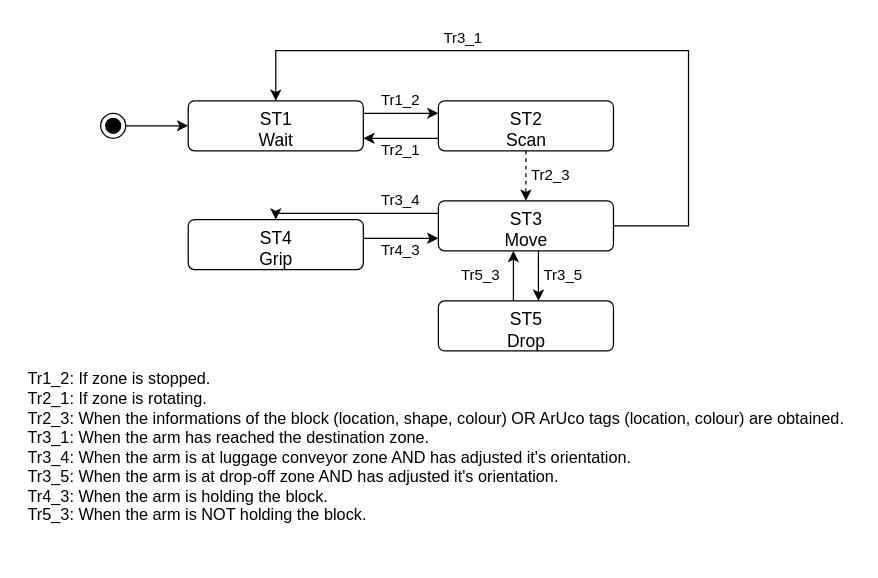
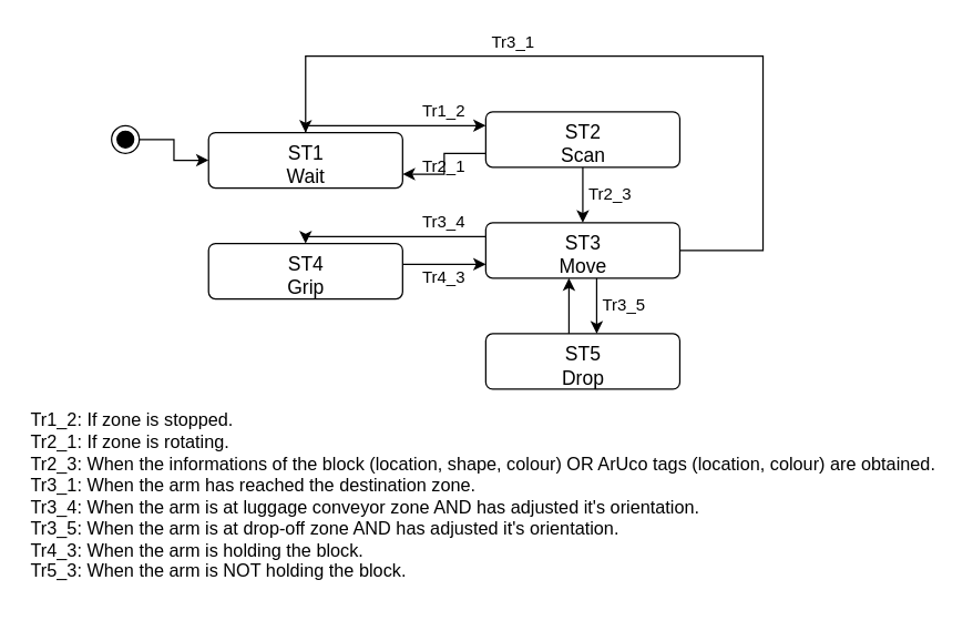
- <mxCell id="5" value="&lt;div style=&quot;font-size: 14px&quot;&gt;&lt;font style=&quot;font-size: 14px&quot;&gt;ST1&lt;/font&gt;&lt;/div&gt;&lt;div style=&quot;font-size: 14px&quot;&gt;&lt;font style=&quot;font-size: 14px&quot;&gt;Wait&lt;/font&gt;&lt;/div&gt;" style="html=1;align=center;verticalAlign=top;rounded=1;absoluteArcSize=1;arcSize=10;dashed=0;" vertex="1" parent="1"><mxGeometry x="150" y="80" width="140" height="40" as="geometry" /></mxCell>
+ <mxCell id="5" value="&lt;div style=&quot;font-size: 14px&quot;&gt;&lt;font style=&quot;font-size: 14px&quot;&gt;ST1&lt;/font&gt;&lt;/div&gt;&lt;div style=&quot;font-size: 14px&quot;&gt;&lt;font style=&quot;font-size: 14px&quot;&gt;Wait&lt;/font&gt;&lt;/div&gt;" style="html=1;align=center;verticalAlign=top;rounded=1;absoluteArcSize=1;arcSize=10;dashed=0;" vertex="1" parent="1"><mxGeometry x="150" y="95" width="140" height="40" as="geometry" /></mxCell>
- <mxCell id="14" value="" style="edgeStyle=orthogonalEdgeStyle;rounded=0;orthogonalLoop=1;jettySize=auto;html=1;dashed=1;" edge="1" parent="1" source="16" target="9"><mxGeometry relative="1" as="geometry" /></mxCell>
+ <mxCell id="14" value="" style="edgeStyle=orthogonalEdgeStyle;rounded=0;orthogonalLoop=1;jettySize=auto;html=1;" edge="1" parent="1" source="16" target="9"><mxGeometry relative="1" as="geometry" /></mxCell>
- <mxCell id="21" value="Tr5_3" style="text;html=1;strokeColor=none;fillColor=none;align=center;verticalAlign=middle;whiteSpace=wrap;rounded=0;" vertex="1" parent="1"><mxGeometry x="364" y="210" width="40" height="20" as="geometry" /></mxCell>
